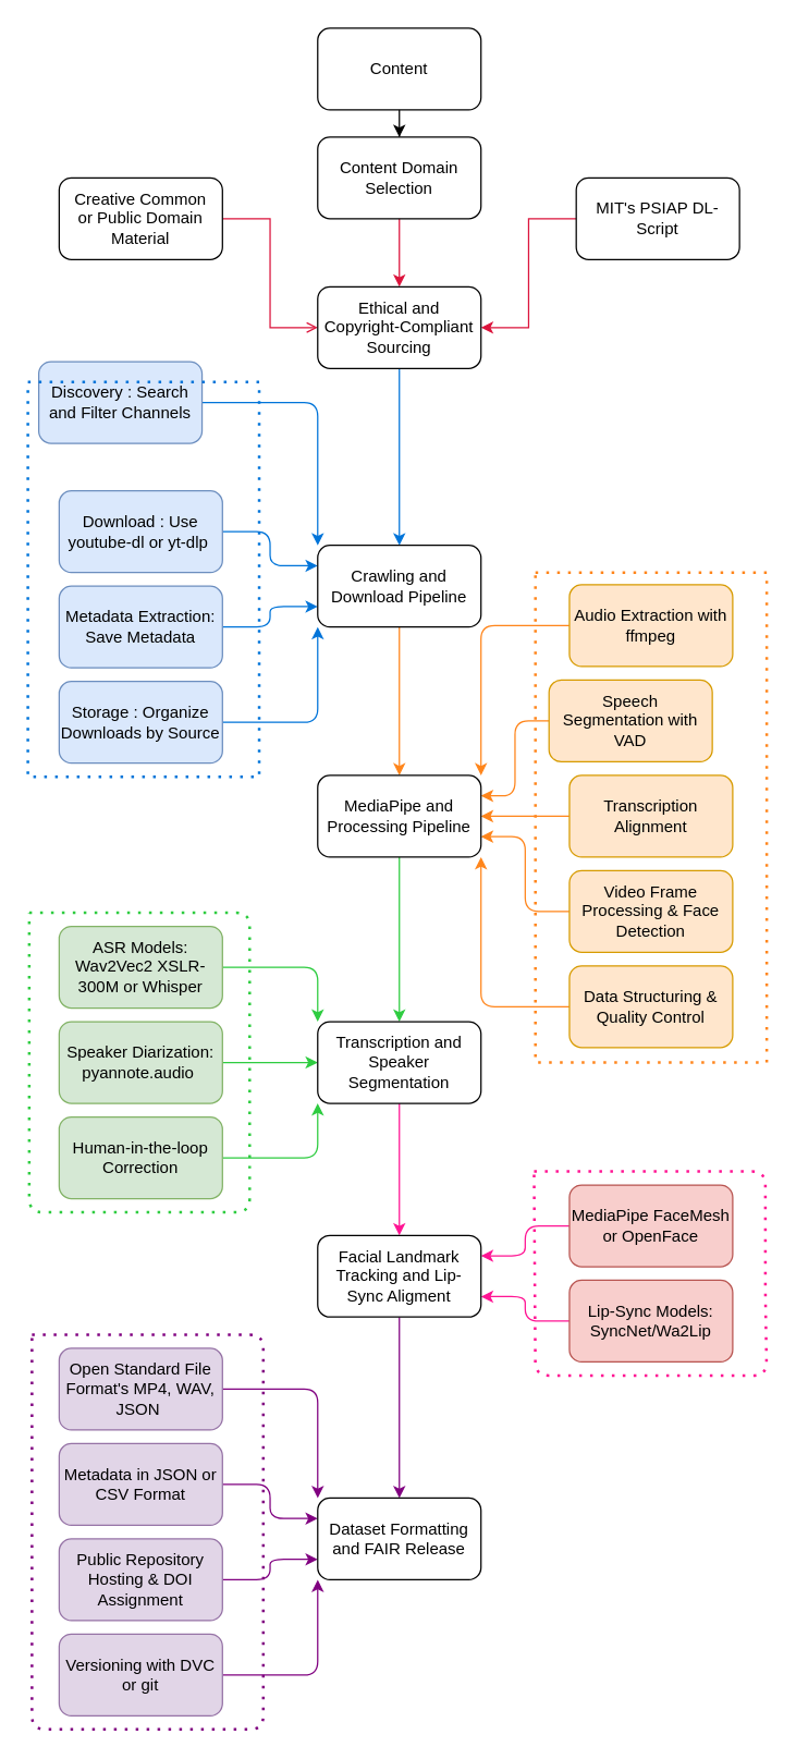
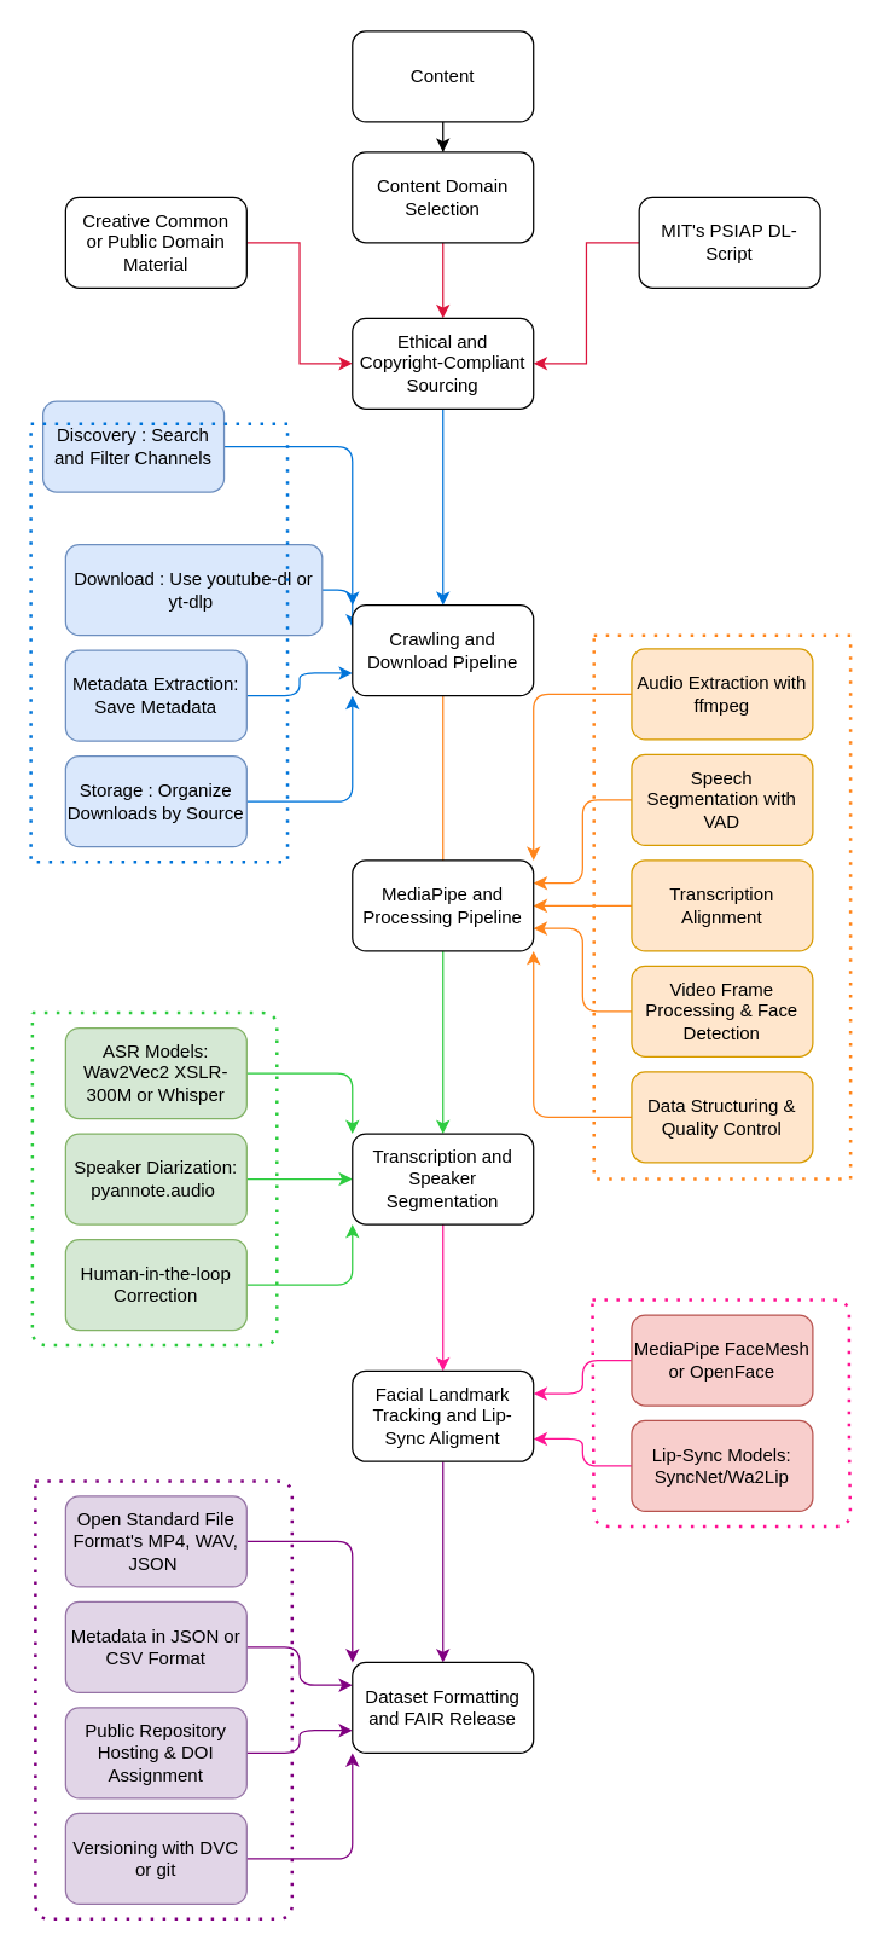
- <mxCell id="6" style="edgeStyle=orthogonalEdgeStyle;rounded=0;orthogonalLoop=1;jettySize=auto;html=1;entryX=0;entryY=0.5;entryDx=0;entryDy=0;textShadow=0;strokeColor=#DC143C;endArrow=open;" edge="1" parent="1" source="7" target="11"><mxGeometry relative="1" as="geometry" /></mxCell>
+ <mxCell id="6" style="edgeStyle=orthogonalEdgeStyle;rounded=0;orthogonalLoop=1;jettySize=auto;html=1;entryX=0;entryY=0.5;entryDx=0;entryDy=0;textShadow=0;strokeColor=#DC143C;" edge="1" parent="1" source="7" target="11"><mxGeometry relative="1" as="geometry" /></mxCell>
- <mxCell id="15" value="Download : Use youtube-dl or yt-dlp&amp;nbsp;" style="rounded=1;whiteSpace=wrap;html=1;textShadow=0;fillColor=#dae8fc;strokeColor=#6c8ebf;" vertex="1" parent="1"><mxGeometry x="43" y="360" width="120" height="60" as="geometry" /></mxCell>
+ <mxCell id="15" value="Download : Use youtube-dl or yt-dlp&amp;nbsp;" style="rounded=1;whiteSpace=wrap;html=1;textShadow=0;fillColor=#dae8fc;strokeColor=#6c8ebf;" vertex="1" parent="1"><mxGeometry x="43" y="360" width="170" height="60" as="geometry" /></mxCell>
- <mxCell id="25" value="Speech Segmentation with VAD" style="rounded=1;whiteSpace=wrap;html=1;fillColor=#ffe6cc;strokeColor=#d79b00;" vertex="1" parent="1"><mxGeometry x="403" y="499" width="120" height="60" as="geometry" /></mxCell>
+ <mxCell id="25" value="Speech Segmentation with VAD" style="rounded=1;whiteSpace=wrap;html=1;fillColor=#ffe6cc;strokeColor=#d79b00;" vertex="1" parent="1"><mxGeometry x="418" y="499" width="120" height="60" as="geometry" /></mxCell>
- <mxCell id="20" style="edgeStyle=orthogonalEdgeStyle;rounded=0;orthogonalLoop=1;jettySize=auto;html=1;strokeColor=#FF851B;exitX=0.5;exitY=1;exitDx=0;exitDy=0;" edge="1" parent="1" source="21" target="33"><mxGeometry relative="1" as="geometry"><mxPoint x="293" y="469" as="sourcePoint" /></mxGeometry></mxCell>
+ <mxCell id="20" style="edgeStyle=orthogonalEdgeStyle;rounded=0;orthogonalLoop=1;jettySize=auto;html=1;strokeColor=#FF851B;exitX=0.5;exitY=1;exitDx=0;exitDy=0;endArrow=none;" edge="1" parent="1" source="21" target="33"><mxGeometry relative="1" as="geometry"><mxPoint x="293" y="469" as="sourcePoint" /></mxGeometry></mxCell>
